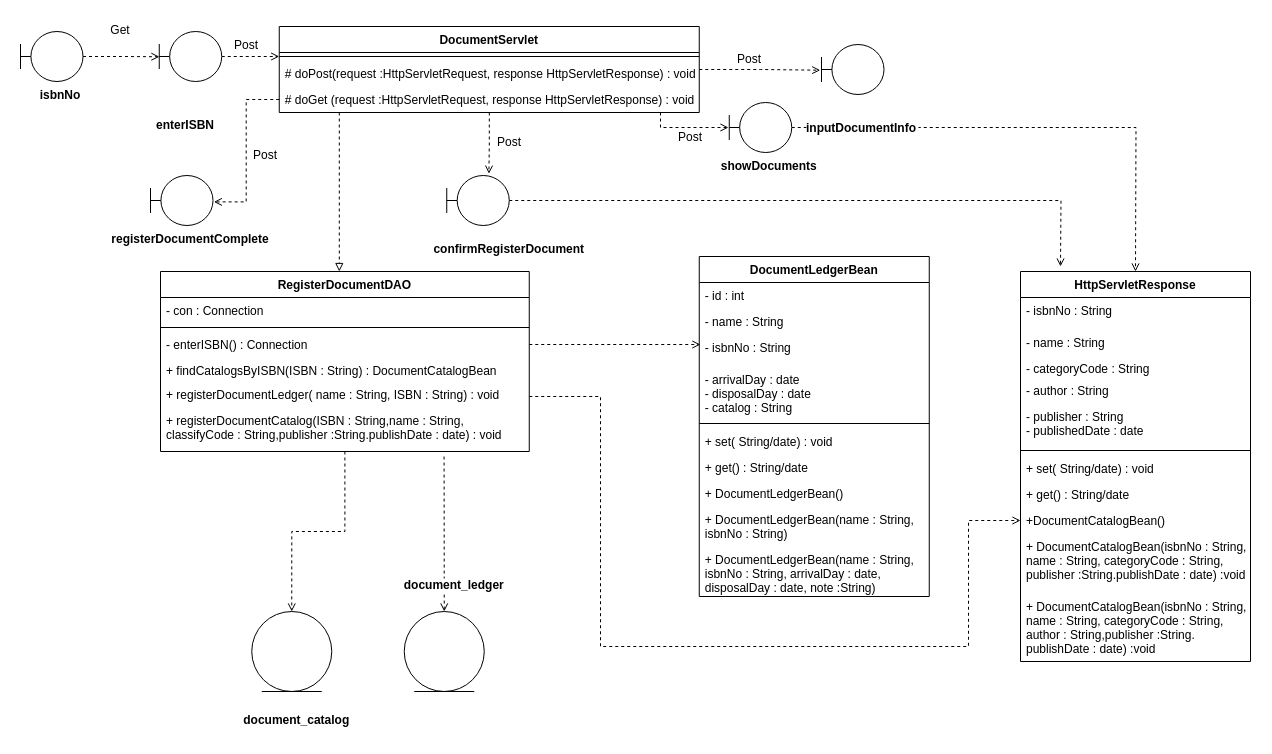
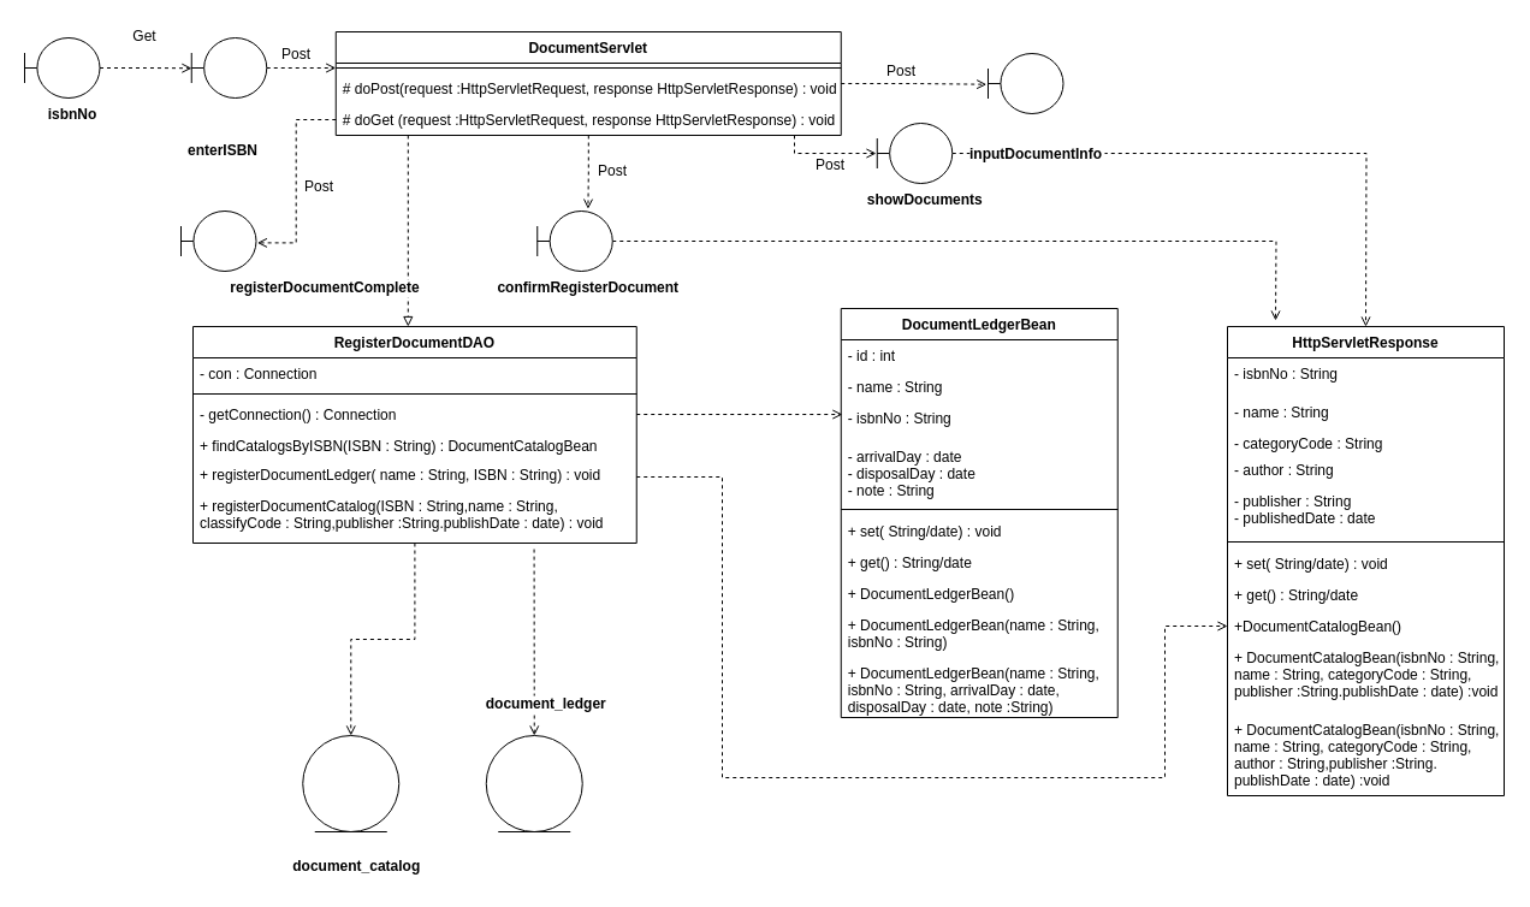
- <mxCell id="39" value="registerDocumentComplete" style="text;align=center;fontStyle=1;verticalAlign=middle;spacingLeft=3;spacingRight=3;strokeColor=none;rotatable=0;points=[[0,0.5],[1,0.5]];portConstraint=eastwest;labelBackgroundColor=#ffffff;" parent="1" vertex="1"><mxGeometry x="150" y="225" width="80" height="26" as="geometry" /></mxCell>
+ <mxCell id="39" value="registerDocumentComplete" style="text;align=center;fontStyle=1;verticalAlign=middle;spacingLeft=3;spacingRight=3;strokeColor=none;rotatable=0;points=[[0,0.5],[1,0.5]];portConstraint=eastwest;labelBackgroundColor=#ffffff;" parent="1" vertex="1"><mxGeometry x="230" y="225" width="80" height="26" as="geometry" /></mxCell>
- <mxCell id="35" value="confirmRegisterDocument" style="text;align=center;fontStyle=1;verticalAlign=middle;spacingLeft=3;spacingRight=3;strokeColor=none;rotatable=0;points=[[0,0.5],[1,0.5]];portConstraint=eastwest;labelBackgroundColor=#ffffff;" parent="1" vertex="1"><mxGeometry x="423.75" y="235" width="170" height="26" as="geometry" /></mxCell>
+ <mxCell id="35" value="confirmRegisterDocument" style="text;align=center;fontStyle=1;verticalAlign=middle;spacingLeft=3;spacingRight=3;strokeColor=none;rotatable=0;points=[[0,0.5],[1,0.5]];portConstraint=eastwest;labelBackgroundColor=#ffffff;" parent="1" vertex="1"><mxGeometry x="403.75" y="225" width="170" height="26" as="geometry" /></mxCell>
- <mxCell id="18" value="- enterISBN() : Connection" style="text;strokeColor=none;fillColor=none;align=left;verticalAlign=top;spacingLeft=4;spacingRight=4;overflow=hidden;rotatable=0;points=[[0,0.5],[1,0.5]];portConstraint=eastwest;" parent="15" vertex="1"><mxGeometry y="60" width="368.75" height="26" as="geometry" /></mxCell>
+ <mxCell id="18" value="- getConnection() : Connection" style="text;strokeColor=none;fillColor=none;align=left;verticalAlign=top;spacingLeft=4;spacingRight=4;overflow=hidden;rotatable=0;points=[[0,0.5],[1,0.5]];portConstraint=eastwest;" parent="15" vertex="1"><mxGeometry y="60" width="368.75" height="26" as="geometry" /></mxCell>
- <mxCell id="46" value="- arrivalDay : date&#10;- disposalDay : date&#10;- catalog : String" style="text;strokeColor=none;fillColor=none;align=left;verticalAlign=top;spacingLeft=4;spacingRight=4;overflow=hidden;rotatable=0;points=[[0,0.5],[1,0.5]];portConstraint=eastwest;" parent="42" vertex="1"><mxGeometry y="110" width="230" height="52" as="geometry" /></mxCell>
+ <mxCell id="46" value="- arrivalDay : date&#10;- disposalDay : date&#10;- note : String" style="text;strokeColor=none;fillColor=none;align=left;verticalAlign=top;spacingLeft=4;spacingRight=4;overflow=hidden;rotatable=0;points=[[0,0.5],[1,0.5]];portConstraint=eastwest;" parent="42" vertex="1"><mxGeometry y="110" width="230" height="52" as="geometry" /></mxCell>
